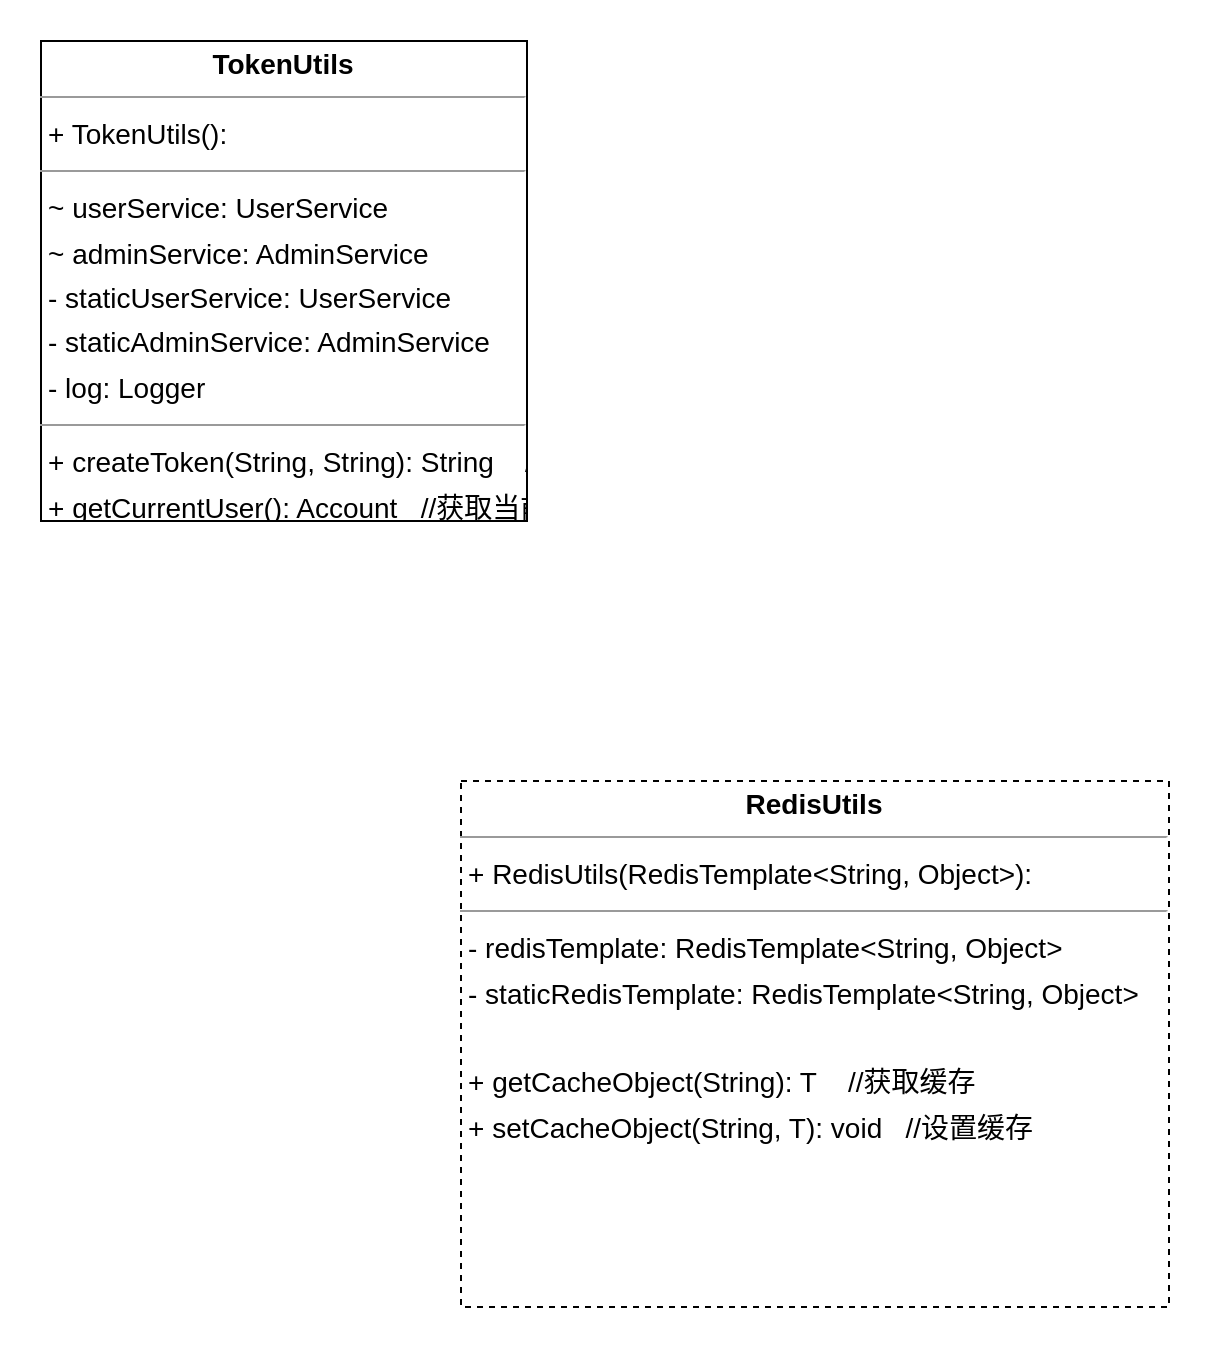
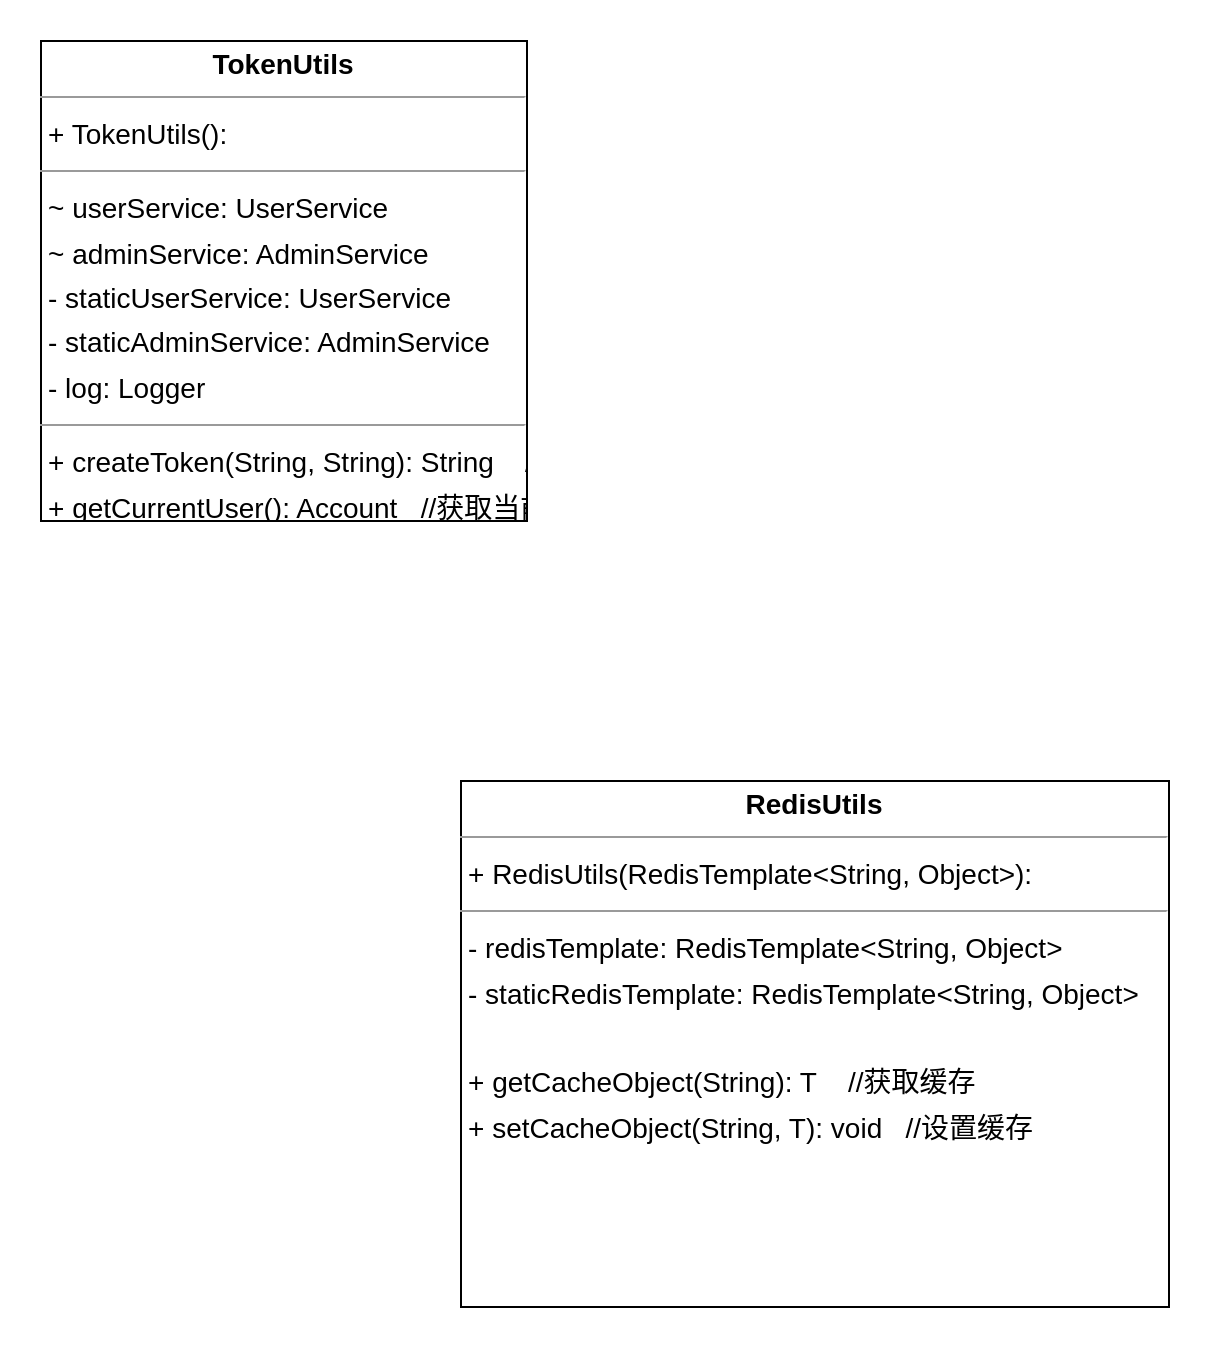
- <mxCell id="2" value="&lt;p style=&quot;margin:0px;margin-top:4px;text-align:center;&quot;&gt;&lt;b&gt;RedisUtils&lt;/b&gt;&lt;/p&gt;&lt;hr size=&quot;1&quot;&gt;&lt;p style=&quot;margin:0 0 0 4px;line-height:1.6;&quot;&gt;+ RedisUtils(RedisTemplate&amp;lt;String, Object&amp;gt;): &lt;/p&gt;&lt;hr size=&quot;1&quot;&gt;&lt;p style=&quot;margin:0 0 0 4px;line-height:1.6;&quot;&gt;- redisTemplate: RedisTemplate&amp;lt;String, Object&amp;gt;&lt;br&gt;- staticRedisTemplate: RedisTemplate&amp;lt;String, Object&amp;gt;&lt;/p&gt;&lt;p style=&quot;margin:0 0 0 4px;line-height:1.6;&quot;&gt;&lt;br&gt;+ getCacheObject(String): T&amp;nbsp; &amp;nbsp; //获取缓存&lt;br&gt;+ setCacheObject(String, T): void&amp;nbsp; &amp;nbsp;//设置缓存&lt;/p&gt;" style="verticalAlign=top;align=left;overflow=fill;fontSize=14;fontFamily=Helvetica;html=1;rounded=0;shadow=0;comic=0;labelBackgroundColor=none;strokeWidth=1;dashed=1;" parent="1" vertex="1"><mxGeometry x="230" y="390" width="354" height="263" as="geometry" /></mxCell>
+ <mxCell id="2" value="&lt;p style=&quot;margin:0px;margin-top:4px;text-align:center;&quot;&gt;&lt;b&gt;RedisUtils&lt;/b&gt;&lt;/p&gt;&lt;hr size=&quot;1&quot;&gt;&lt;p style=&quot;margin:0 0 0 4px;line-height:1.6;&quot;&gt;+ RedisUtils(RedisTemplate&amp;lt;String, Object&amp;gt;): &lt;/p&gt;&lt;hr size=&quot;1&quot;&gt;&lt;p style=&quot;margin:0 0 0 4px;line-height:1.6;&quot;&gt;- redisTemplate: RedisTemplate&amp;lt;String, Object&amp;gt;&lt;br&gt;- staticRedisTemplate: RedisTemplate&amp;lt;String, Object&amp;gt;&lt;/p&gt;&lt;p style=&quot;margin:0 0 0 4px;line-height:1.6;&quot;&gt;&lt;br&gt;+ getCacheObject(String): T&amp;nbsp; &amp;nbsp; //获取缓存&lt;br&gt;+ setCacheObject(String, T): void&amp;nbsp; &amp;nbsp;//设置缓存&lt;/p&gt;" style="verticalAlign=top;align=left;overflow=fill;fontSize=14;fontFamily=Helvetica;html=1;rounded=0;shadow=0;comic=0;labelBackgroundColor=none;strokeWidth=1;" parent="1" vertex="1"><mxGeometry x="230" y="390" width="354" height="263" as="geometry" /></mxCell>
